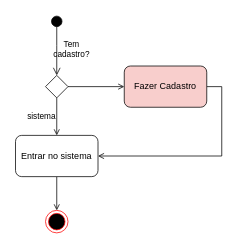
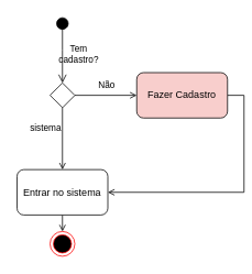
+ <mxCell id="12" value="Não" style="text;html=1;strokeColor=none;fillColor=none;align=center;verticalAlign=middle;whiteSpace=wrap;rounded=0;fontSize=11;fontFamily=Helvetica;fontColor=default;" vertex="1" parent="1"><mxGeometry x="99" y="87.5" width="60" height="30" as="geometry" /></mxCell>
- <mxCell id="9" value="Entrar no sistema" style="rounded=1;whiteSpace=wrap;html=1;" vertex="1" parent="1"><mxGeometry x="20" y="180" width="110" height="55" as="geometry" /></mxCell>
+ <mxCell id="9" value="Entrar no sistema" style="rounded=1;whiteSpace=wrap;html=1;" vertex="1" parent="1"><mxGeometry x="20" y="205" width="110" height="55" as="geometry" /></mxCell>
